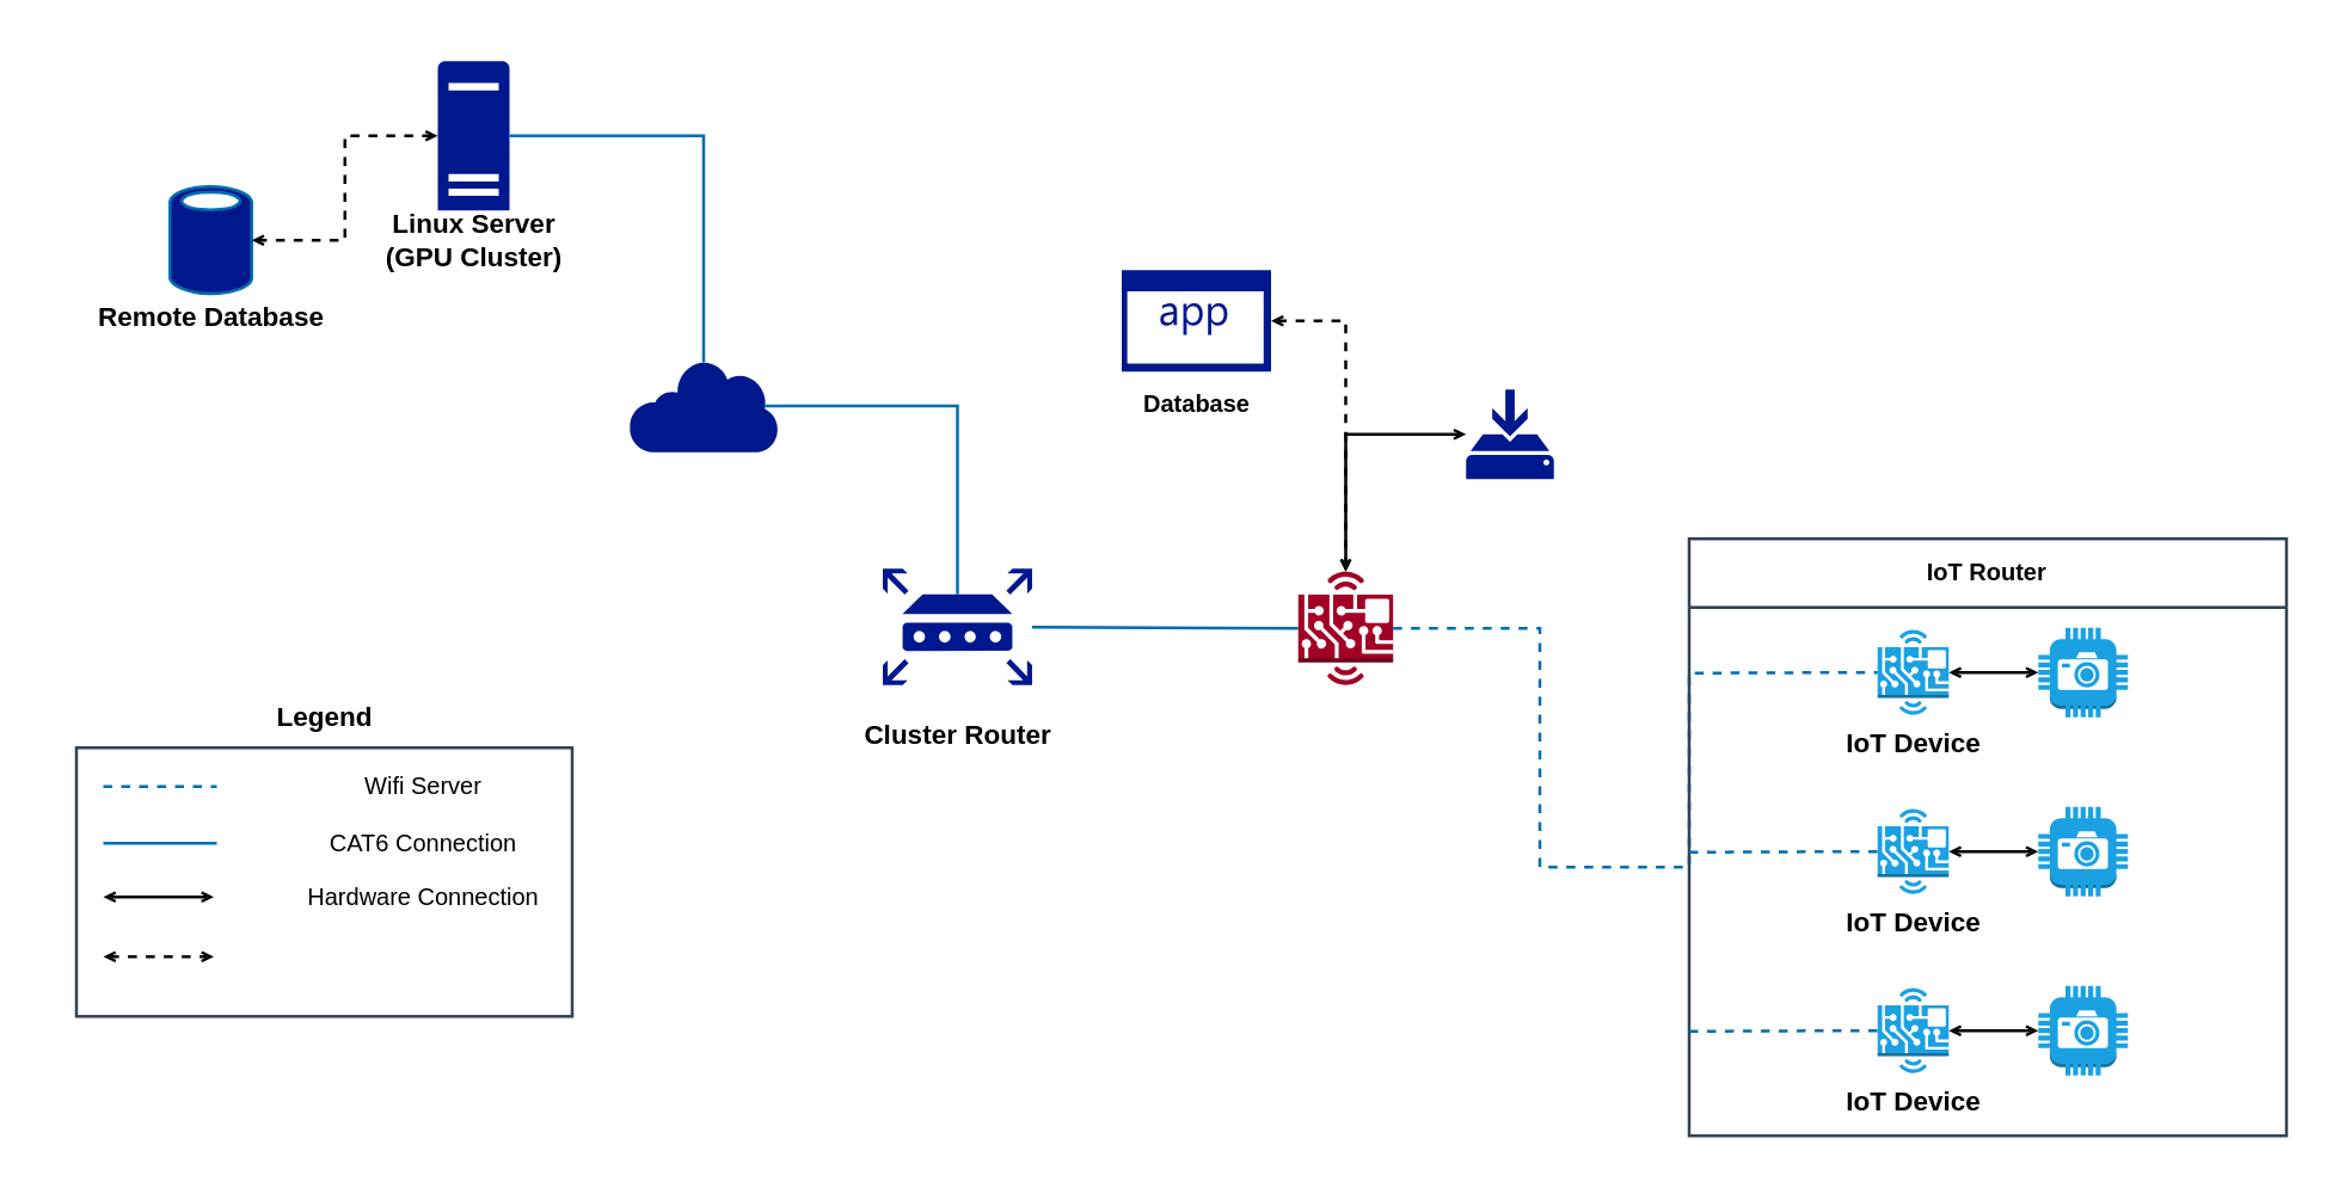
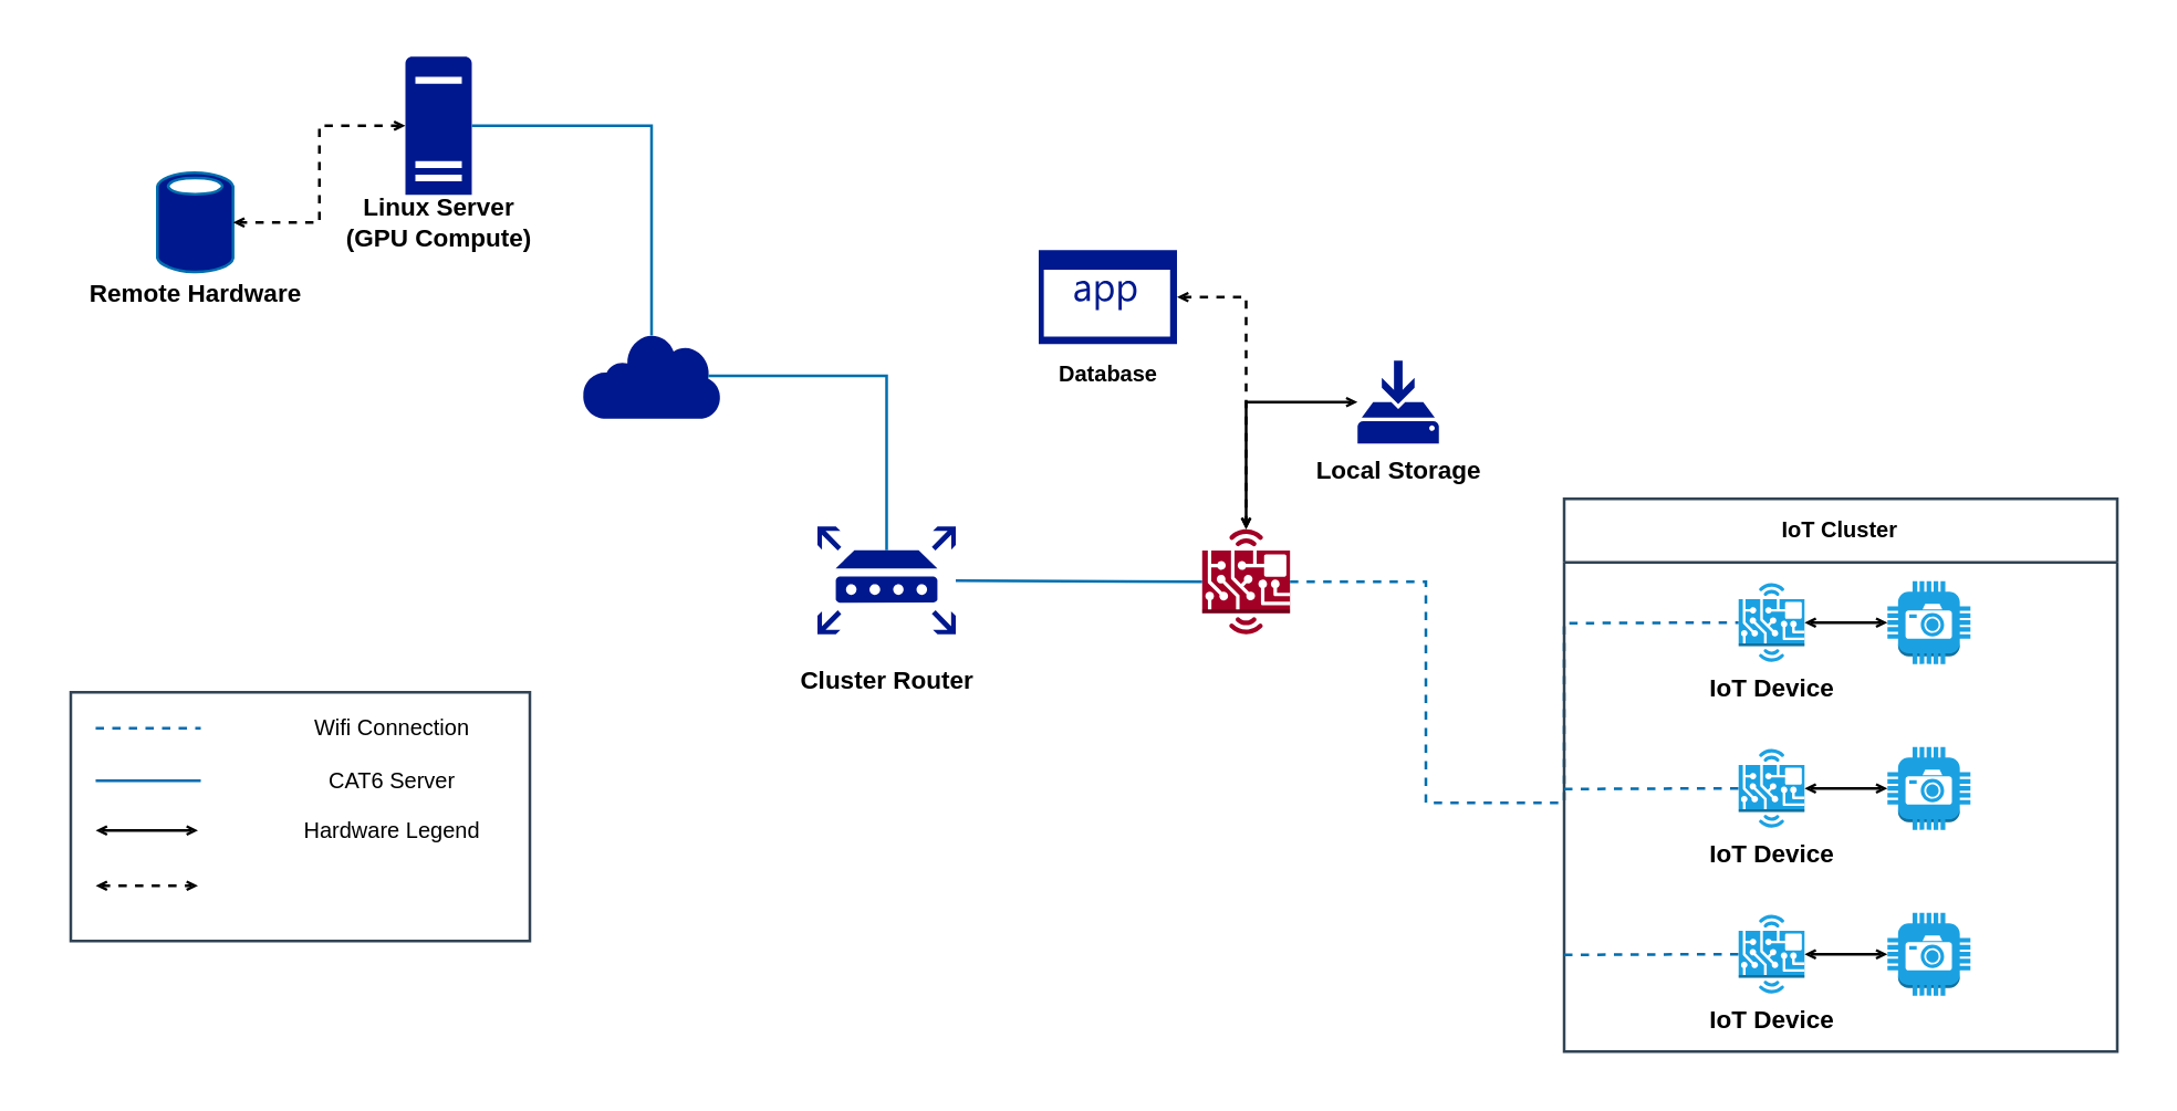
- <mxCell id="15" value="Linux Server&lt;br&gt;(GPU Cluster)" style="text;html=1;align=center;verticalAlign=middle;resizable=0;points=[];autosize=1;strokeColor=none;fillColor=none;fontSize=9;fontStyle=1" vertex="1" parent="13"><mxGeometry x="30" y="40" width="90" height="40" as="geometry" /></mxCell>
+ <mxCell id="15" value="Linux Server&lt;br&gt;(GPU Compute)" style="text;html=1;align=center;verticalAlign=middle;resizable=0;points=[];autosize=1;strokeColor=none;fillColor=none;fontSize=9;fontStyle=1" vertex="1" parent="13"><mxGeometry x="30" y="40" width="90" height="40" as="geometry" /></mxCell>
- <mxCell id="4" value="&lt;font style=&quot;font-size: 9px;&quot;&gt;Remote Database&lt;/font&gt;" style="text;html=1;align=center;verticalAlign=middle;resizable=0;points=[];autosize=1;strokeColor=none;fillColor=none;fontStyle=1" vertex="1" parent="2"><mxGeometry y="50" width="100" height="30" as="geometry" /></mxCell>
+ <mxCell id="4" value="&lt;font style=&quot;font-size: 9px;&quot;&gt;Remote Hardware&lt;/font&gt;" style="text;html=1;align=center;verticalAlign=middle;resizable=0;points=[];autosize=1;strokeColor=none;fillColor=none;fontStyle=1" vertex="1" parent="2"><mxGeometry y="50" width="100" height="30" as="geometry" /></mxCell>
+ <mxCell id="12" value="Local Storage" style="text;html=1;align=center;verticalAlign=middle;resizable=0;points=[];autosize=1;strokeColor=none;fillColor=none;fontSize=9;fontStyle=1" vertex="1" parent="10"><mxGeometry y="40" width="80" height="20" as="geometry" /></mxCell>
- <mxCell id="34" value="IoT Router" style="swimlane;rounded=0;shadow=0;glass=0;sketch=0;strokeColor=#314354;strokeWidth=1;fontSize=8;fillColor=none;" vertex="1" parent="1"><mxGeometry x="565" y="180" width="200" height="200" as="geometry" /></mxCell>
+ <mxCell id="34" value="IoT Cluster" style="swimlane;rounded=0;shadow=0;glass=0;sketch=0;strokeColor=#314354;strokeWidth=1;fontSize=8;fillColor=none;" vertex="1" parent="1"><mxGeometry x="565" y="180" width="200" height="200" as="geometry" /></mxCell>
- <mxCell id="26" value="Legend" style="text;html=1;align=center;verticalAlign=middle;resizable=0;points=[];autosize=1;strokeColor=none;fillColor=none;fontSize=9;fontStyle=1" vertex="1" parent="24"><mxGeometry x="53" width="60" height="20" as="geometry" /></mxCell>
- <mxCell id="28" value="&lt;font style=&quot;font-size: 8px;&quot;&gt;Wifi Server&lt;/font&gt;" style="text;html=1;align=center;verticalAlign=middle;resizable=0;points=[];autosize=1;strokeColor=none;fillColor=none;fontSize=9;" vertex="1" parent="24"><mxGeometry x="76" y="23" width="80" height="20" as="geometry" /></mxCell>
+ <mxCell id="28" value="&lt;font style=&quot;font-size: 8px;&quot;&gt;Wifi Connection&lt;/font&gt;" style="text;html=1;align=center;verticalAlign=middle;resizable=0;points=[];autosize=1;strokeColor=none;fillColor=none;fontSize=9;" vertex="1" parent="24"><mxGeometry x="76" y="23" width="80" height="20" as="geometry" /></mxCell>
- <mxCell id="29" value="&lt;font style=&quot;font-size: 8px;&quot;&gt;CAT6 Connection&lt;/font&gt;" style="text;html=1;align=center;verticalAlign=middle;resizable=0;points=[];autosize=1;strokeColor=none;fillColor=none;fontSize=9;" vertex="1" parent="24"><mxGeometry x="71" y="42" width="90" height="20" as="geometry" /></mxCell>
+ <mxCell id="29" value="&lt;font style=&quot;font-size: 8px;&quot;&gt;CAT6 Server&lt;/font&gt;" style="text;html=1;align=center;verticalAlign=middle;resizable=0;points=[];autosize=1;strokeColor=none;fillColor=none;fontSize=9;" vertex="1" parent="24"><mxGeometry x="71" y="42" width="90" height="20" as="geometry" /></mxCell>
- <mxCell id="32" value="&lt;font style=&quot;font-size: 8px;&quot;&gt;Hardware Connection&lt;/font&gt;" style="text;html=1;align=center;verticalAlign=middle;resizable=0;points=[];autosize=1;strokeColor=none;fillColor=none;fontSize=9;" vertex="1" parent="24"><mxGeometry x="66" y="60" width="100" height="20" as="geometry" /></mxCell>
+ <mxCell id="32" value="&lt;font style=&quot;font-size: 8px;&quot;&gt;Hardware Legend&lt;/font&gt;" style="text;html=1;align=center;verticalAlign=middle;resizable=0;points=[];autosize=1;strokeColor=none;fillColor=none;fontSize=9;" vertex="1" parent="24"><mxGeometry x="66" y="60" width="100" height="20" as="geometry" /></mxCell>
